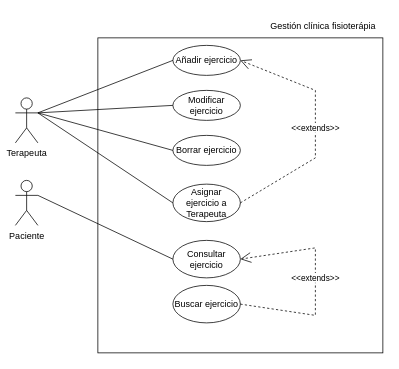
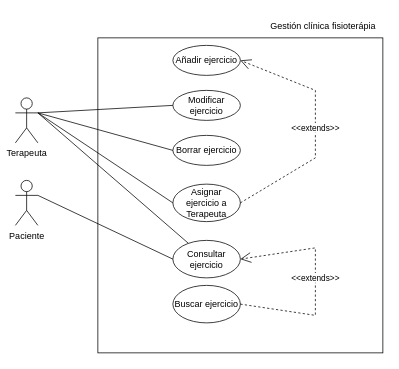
- <mxCell id="9" value="" style="endArrow=none;html=1;rounded=0;exitX=1;exitY=0.333;exitDx=0;exitDy=0;exitPerimeter=0;entryX=0;entryY=0.5;entryDx=0;entryDy=0;" edge="1" parent="1" source="3" target="5"><mxGeometry width="50" height="50" relative="1" as="geometry"><mxPoint x="290" y="190" as="sourcePoint" /><mxPoint x="340" y="140" as="targetPoint" /></mxGeometry></mxCell>
+ <mxCell id="9" value="" style="endArrow=none;html=1;rounded=0;exitX=1;exitY=0.333;exitDx=0;exitDy=0;exitPerimeter=0;" edge="1" parent="1" source="3" target="14"><mxGeometry width="50" height="50" relative="1" as="geometry"><mxPoint x="290" y="190" as="sourcePoint" /><mxPoint x="340" y="140" as="targetPoint" /></mxGeometry></mxCell>
